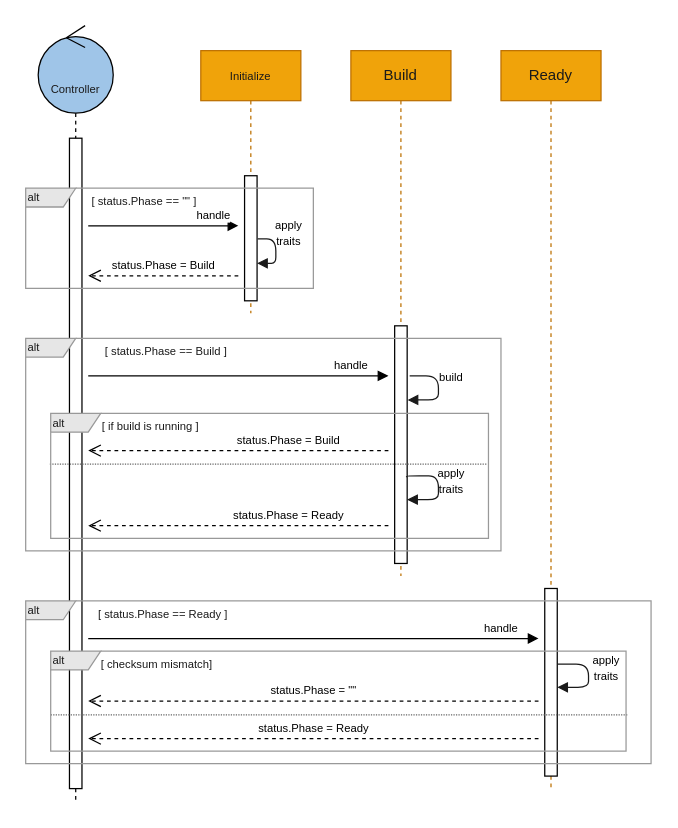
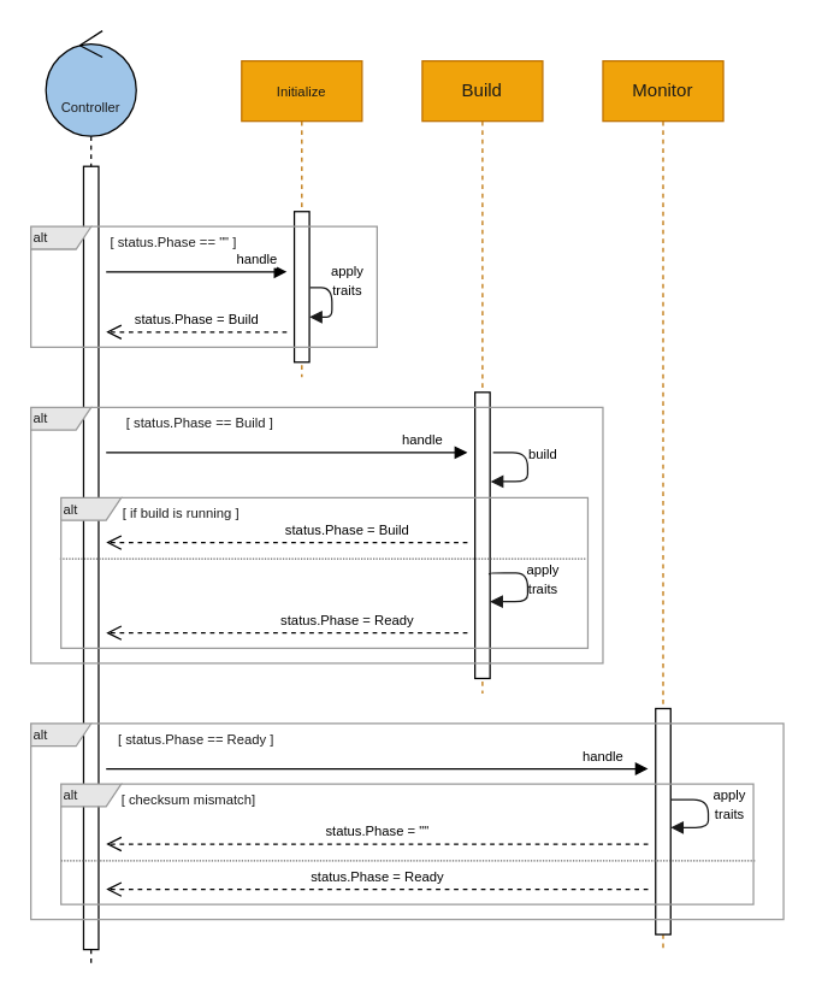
- <mxCell id="9" value="Ready" style="shape=umlLifeline;perimeter=lifelinePerimeter;whiteSpace=wrap;html=1;container=1;collapsible=0;recursiveResize=0;outlineConnect=0;fillColor=#f0a30a;strokeColor=#BD7000;fontColor=#1A1A1A;" parent="1" vertex="1"><mxGeometry x="400" y="40" width="80" height="590" as="geometry" /></mxCell>
+ <mxCell id="9" value="Monitor" style="shape=umlLifeline;perimeter=lifelinePerimeter;whiteSpace=wrap;html=1;container=1;collapsible=0;recursiveResize=0;outlineConnect=0;fillColor=#f0a30a;strokeColor=#BD7000;fontColor=#1A1A1A;" parent="1" vertex="1"><mxGeometry x="400" y="40" width="80" height="590" as="geometry" /></mxCell>
